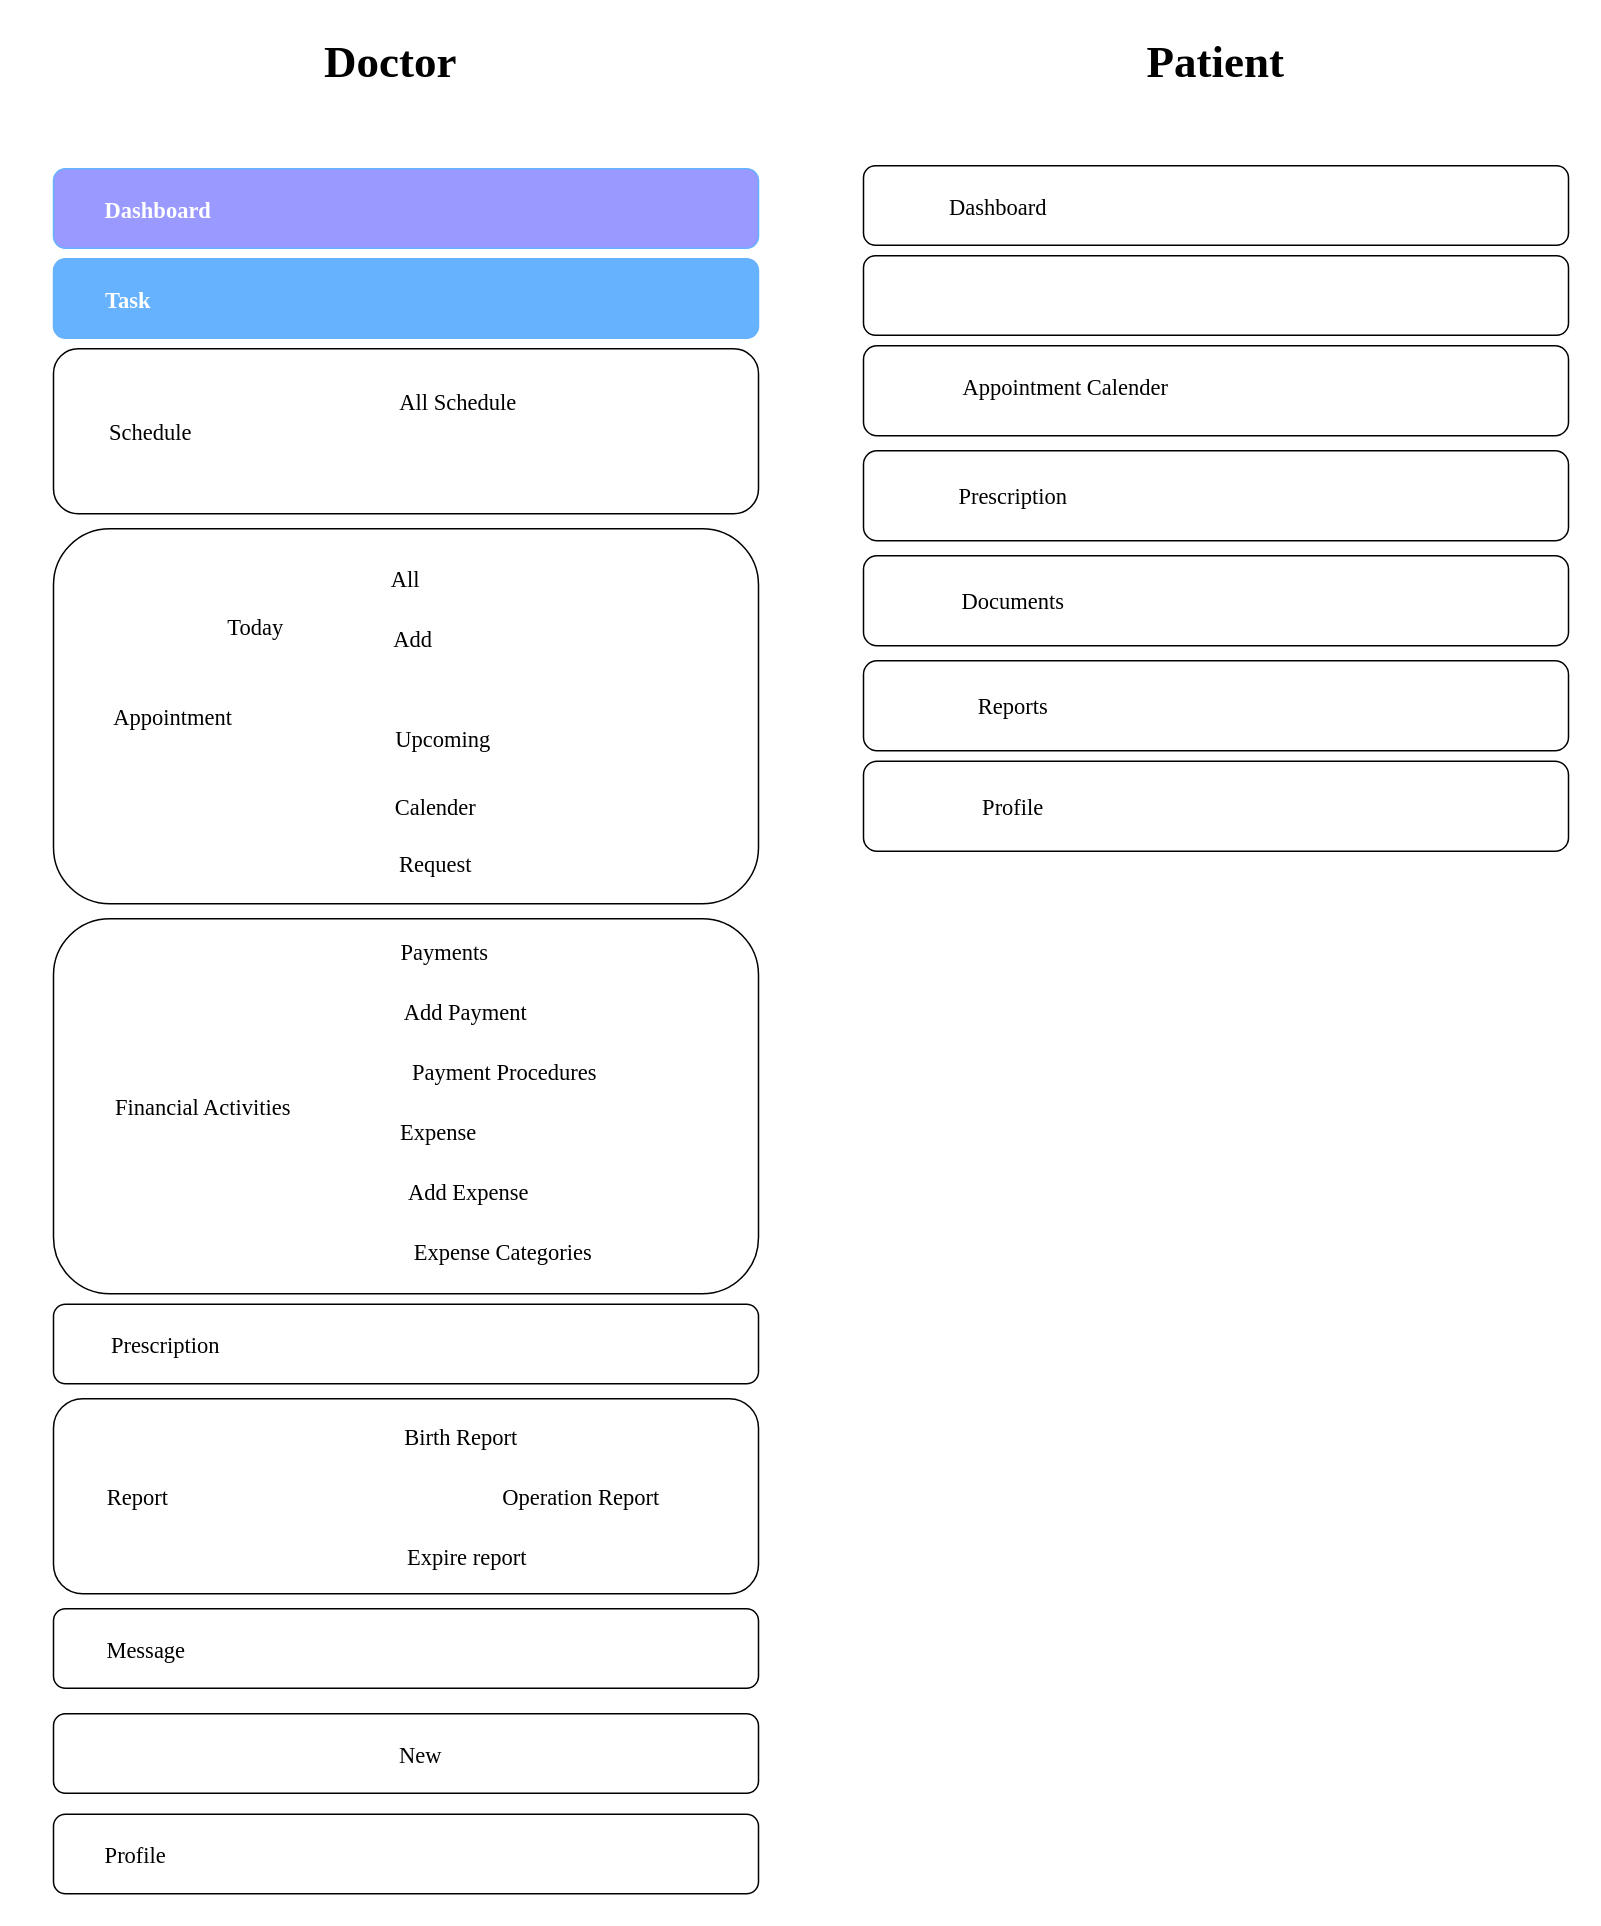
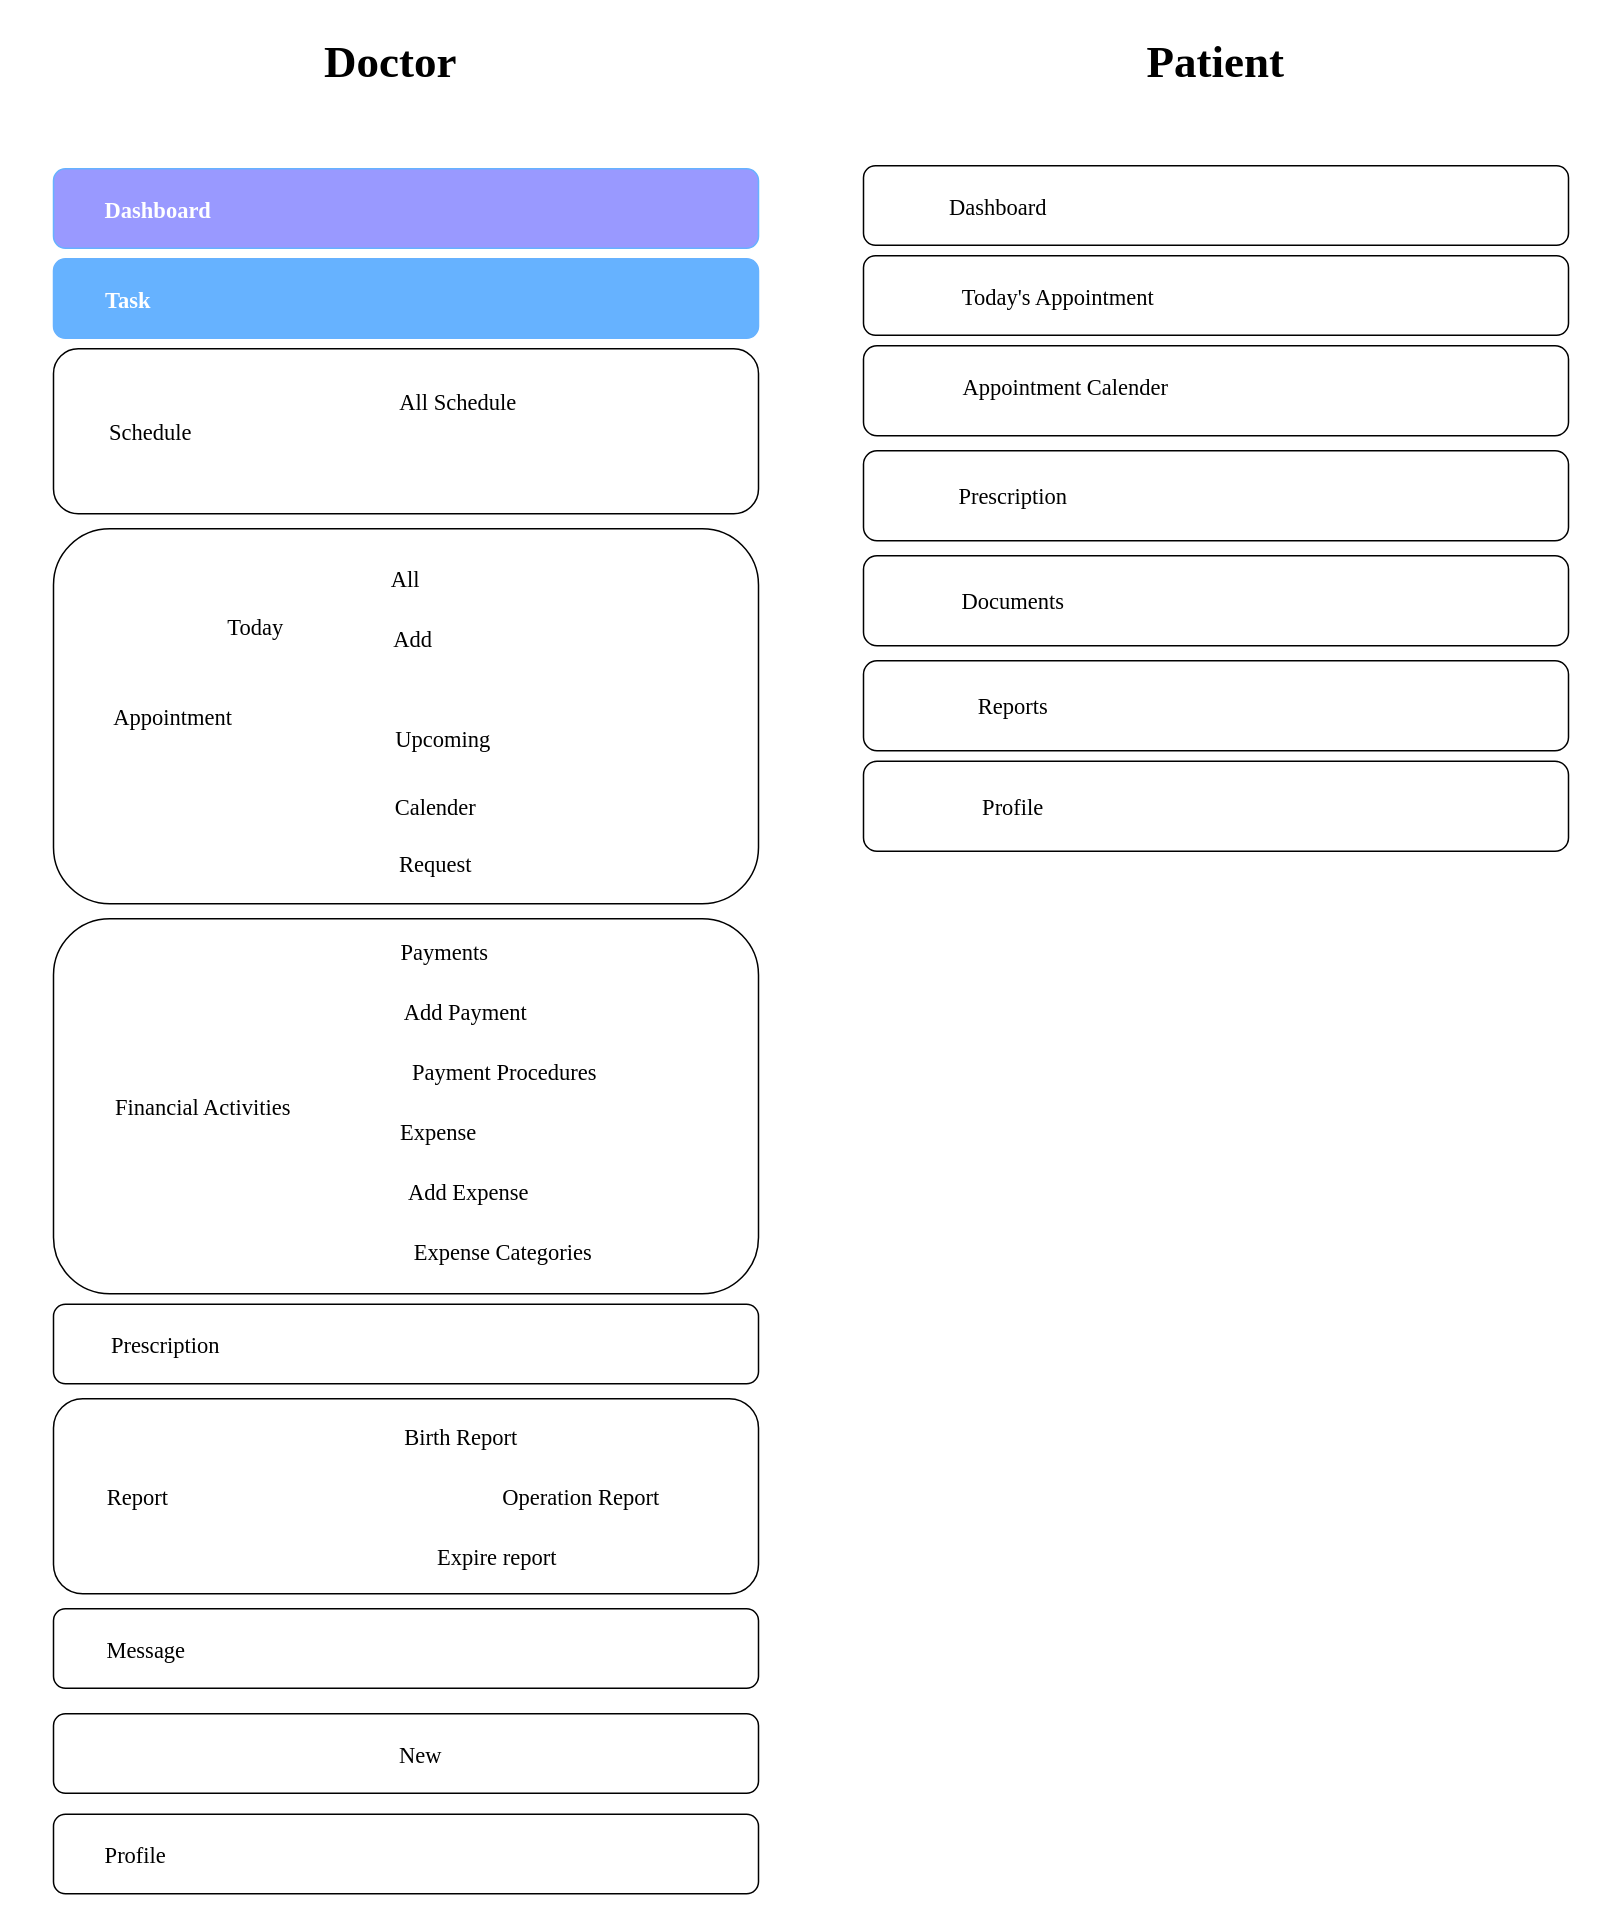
+ <mxCell id="43" value="Today's Appointment" style="text;html=1;strokeColor=none;fillColor=none;align=center;verticalAlign=middle;whiteSpace=wrap;rounded=0;fontSize=15;fontFamily=Verdana;" vertex="1" parent="1"><mxGeometry x="610" y="181.5" width="190" height="30" as="geometry" /></mxCell>
- <mxCell id="34" value="Expire report" style="text;html=1;strokeColor=none;fillColor=none;align=center;verticalAlign=middle;whiteSpace=wrap;rounded=0;fontSize=15;fontFamily=Verdana;" vertex="1" parent="1"><mxGeometry x="231" y="1022" width="160" height="30" as="geometry" /></mxCell>
+ <mxCell id="34" value="Expire report" style="text;html=1;strokeColor=none;fillColor=none;align=center;verticalAlign=middle;whiteSpace=wrap;rounded=0;fontSize=15;fontFamily=Verdana;" vertex="1" parent="1"><mxGeometry x="251" y="1022" width="160" height="30" as="geometry" /></mxCell>
